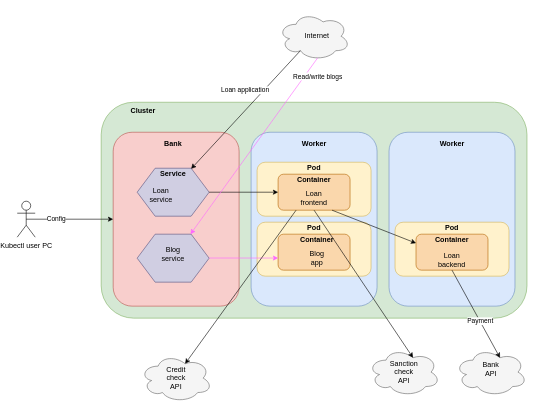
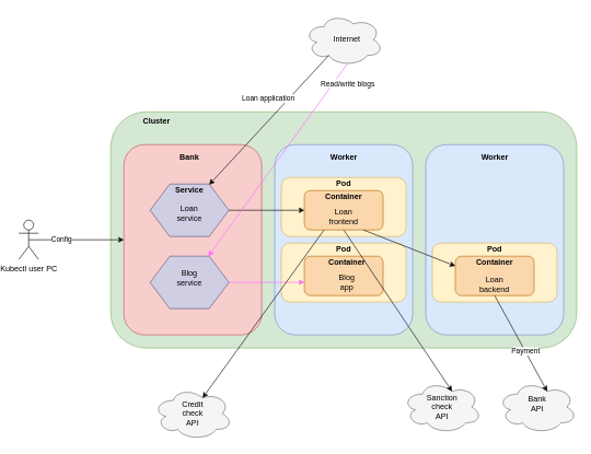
- <mxCell id="33" value="Loan service" style="text;html=1;strokeColor=none;fillColor=none;align=center;verticalAlign=middle;whiteSpace=wrap;rounded=0;" vertex="1" parent="1"><mxGeometry x="240" y="315" width="40" height="20" as="geometry" /></mxCell>
+ <mxCell id="33" value="Loan service" style="text;html=1;strokeColor=none;fillColor=none;align=center;verticalAlign=middle;whiteSpace=wrap;rounded=0;" vertex="1" parent="1"><mxGeometry x="260" y="315" width="40" height="20" as="geometry" /></mxCell>
